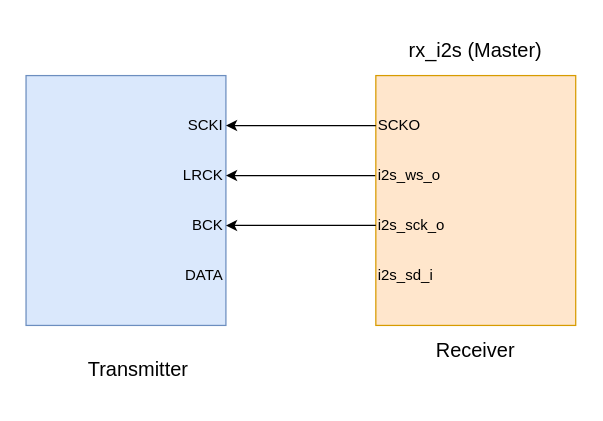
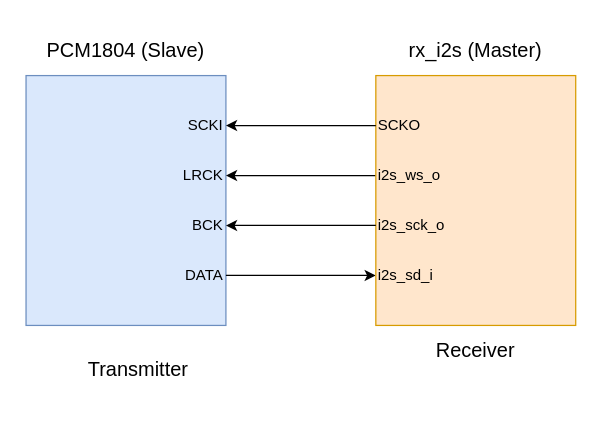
+ <mxCell id="14" value="PCM1804 (Slave)" style="text;html=1;strokeColor=none;fillColor=none;align=center;verticalAlign=middle;whiteSpace=wrap;rounded=0;fontSize=16;" parent="1" vertex="1"><mxGeometry x="20" y="20" width="160" height="40" as="geometry" /></mxCell>
+ <mxCell id="7" style="edgeStyle=orthogonalEdgeStyle;rounded=0;orthogonalLoop=1;jettySize=auto;html=1;entryX=0;entryY=0.5;entryDx=0;entryDy=0;fontSize=16;startArrow=none;startFill=0;" parent="1" source="8" target="13" edge="1"><mxGeometry relative="1" as="geometry" /></mxCell>
